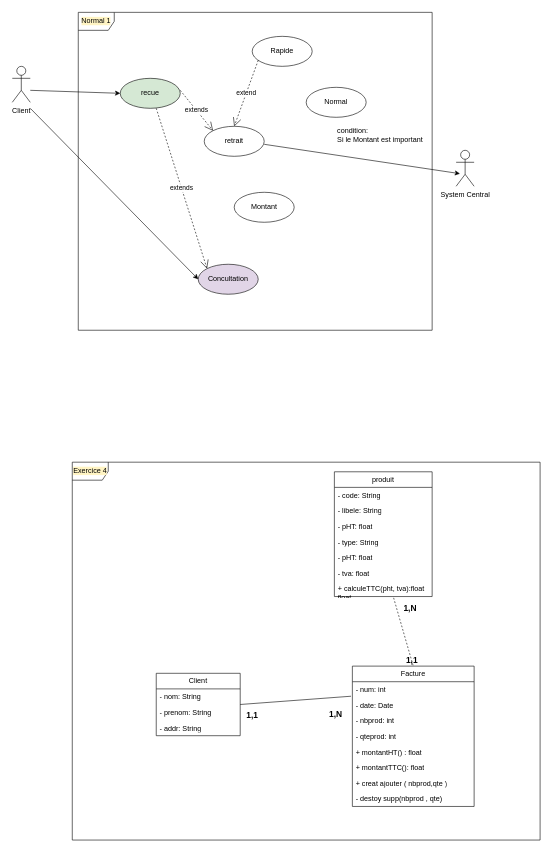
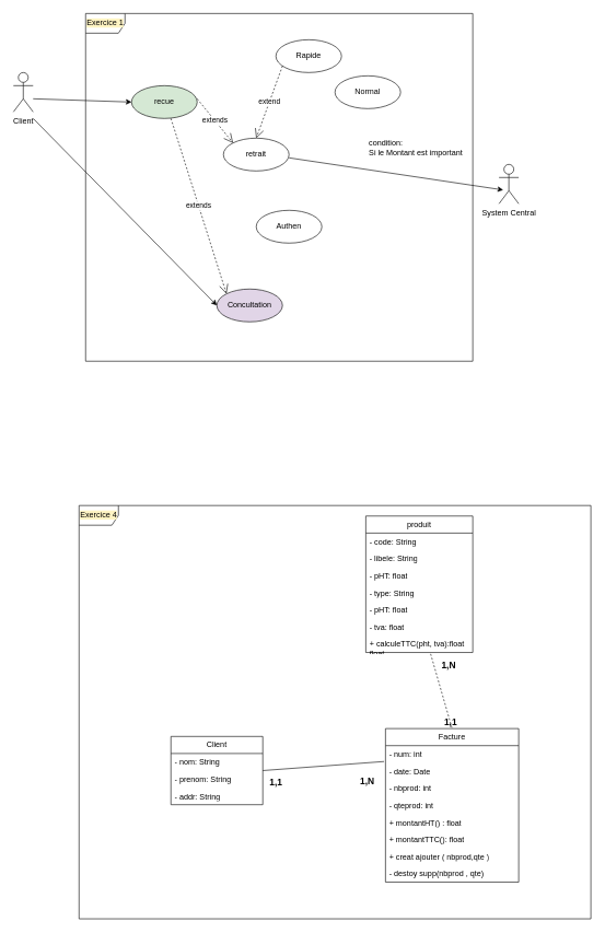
- <mxCell id="2" value="&lt;span style=&quot;background-color: rgb(255, 244, 195);&quot;&gt;Normal 1&lt;/span&gt;" style="shape=umlFrame;whiteSpace=wrap;html=1;pointerEvents=0;" vertex="1" parent="1"><mxGeometry x="130" y="20" width="590" height="530" as="geometry" /></mxCell>
+ <mxCell id="2" value="&lt;span style=&quot;background-color: rgb(255, 244, 195);&quot;&gt;Exercice 1&lt;/span&gt;" style="shape=umlFrame;whiteSpace=wrap;html=1;pointerEvents=0;" vertex="1" parent="1"><mxGeometry x="130" y="20" width="590" height="530" as="geometry" /></mxCell>
- <mxCell id="8" value="Normal" style="ellipse;whiteSpace=wrap;html=1;" vertex="1" parent="1"><mxGeometry x="510" y="145" width="100" height="50" as="geometry" /></mxCell>
+ <mxCell id="8" value="Normal" style="ellipse;whiteSpace=wrap;html=1;" vertex="1" parent="1"><mxGeometry x="510" y="115" width="100" height="50" as="geometry" /></mxCell>
- <mxCell id="9" value="Montant" style="ellipse;whiteSpace=wrap;html=1;" vertex="1" parent="1"><mxGeometry x="390" y="320" width="100" height="50" as="geometry" /></mxCell>
+ <mxCell id="9" value="Authen" style="ellipse;whiteSpace=wrap;html=1;" vertex="1" parent="1"><mxGeometry x="390" y="320" width="100" height="50" as="geometry" /></mxCell>
